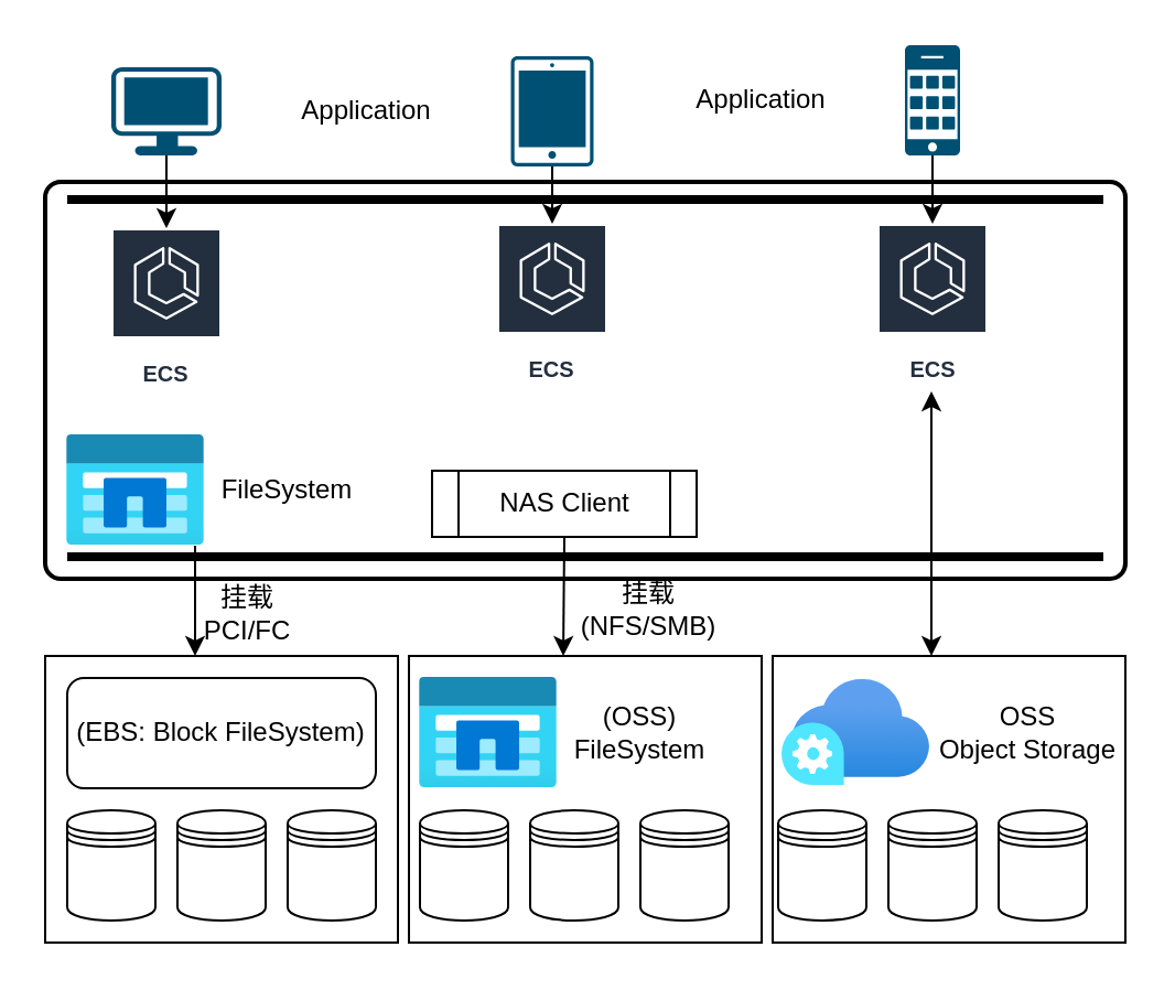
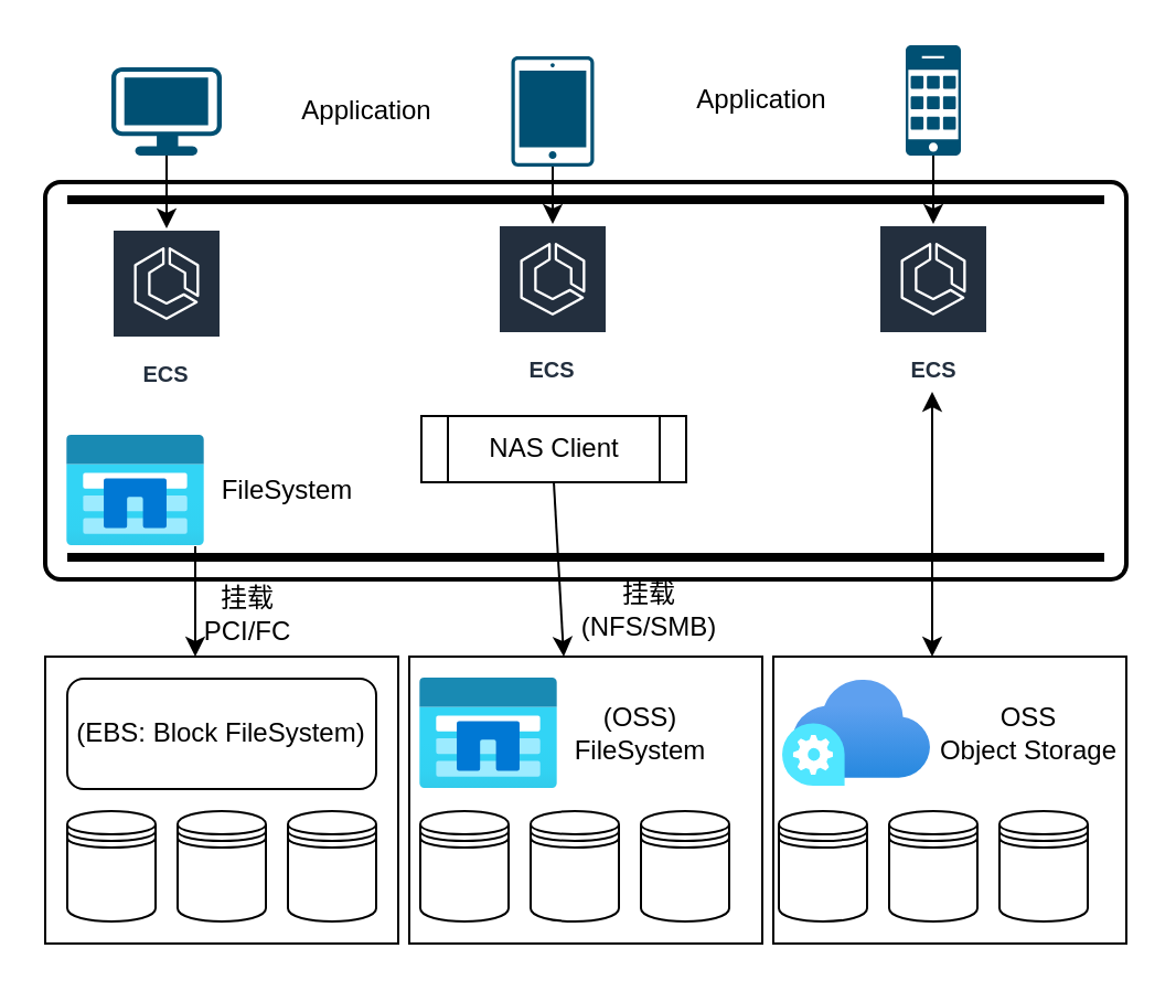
- <mxCell id="42" value="NAS Client" style="shape=process;whiteSpace=wrap;html=1;backgroundOutline=1;" vertex="1" parent="1"><mxGeometry x="195.5" y="213" width="120" height="30" as="geometry" /></mxCell>
+ <mxCell id="42" value="NAS Client" style="shape=process;whiteSpace=wrap;html=1;backgroundOutline=1;" vertex="1" parent="1"><mxGeometry x="190.5" y="188" width="120" height="30" as="geometry" /></mxCell>
